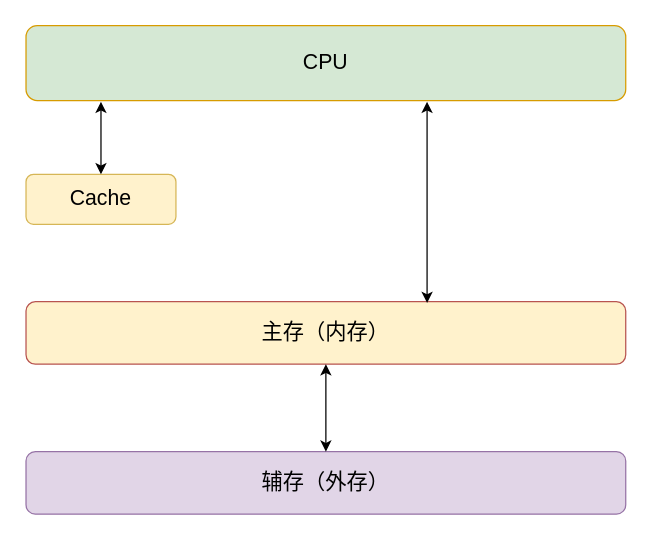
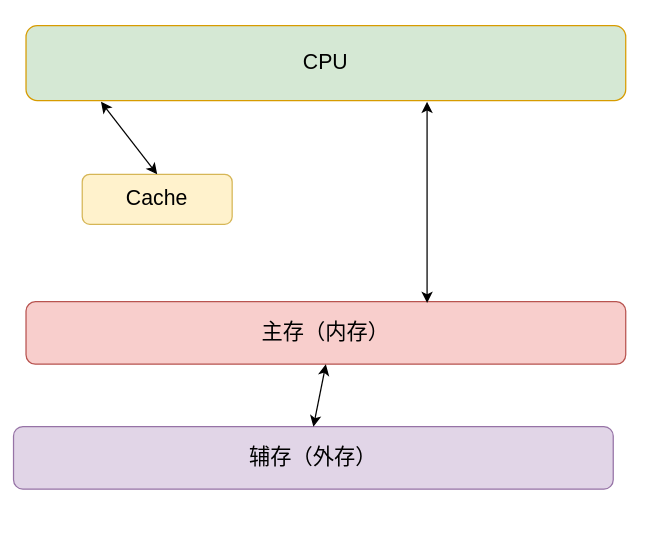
- <mxCell id="3" value="Cache" style="rounded=1;whiteSpace=wrap;html=1;fillColor=#fff2cc;strokeColor=#d6b656;fontSize=17;" vertex="1" parent="1"><mxGeometry x="20" y="139" width="120" height="40" as="geometry" /></mxCell>
+ <mxCell id="3" value="Cache" style="rounded=1;whiteSpace=wrap;html=1;fillColor=#fff2cc;strokeColor=#d6b656;fontSize=17;" vertex="1" parent="1"><mxGeometry x="65" y="139" width="120" height="40" as="geometry" /></mxCell>
- <mxCell id="4" value="主存（内存）" style="rounded=1;whiteSpace=wrap;html=1;fillColor=#fff2cc;strokeColor=#b85450;fontSize=17;" vertex="1" parent="1"><mxGeometry x="20" y="241" width="480" height="50" as="geometry" /></mxCell>
+ <mxCell id="4" value="主存（内存）" style="rounded=1;whiteSpace=wrap;html=1;fillColor=#f8cecc;strokeColor=#b85450;fontSize=17;" vertex="1" parent="1"><mxGeometry x="20" y="241" width="480" height="50" as="geometry" /></mxCell>
- <mxCell id="5" value="辅存（外存）" style="rounded=1;whiteSpace=wrap;html=1;fillColor=#e1d5e7;strokeColor=#9673a6;fontSize=17;" vertex="1" parent="1"><mxGeometry x="20" y="361" width="480" height="50" as="geometry" /></mxCell>
+ <mxCell id="5" value="辅存（外存）" style="rounded=1;whiteSpace=wrap;html=1;fillColor=#e1d5e7;strokeColor=#9673a6;fontSize=17;" vertex="1" parent="1"><mxGeometry x="10" y="341" width="480" height="50" as="geometry" /></mxCell>
